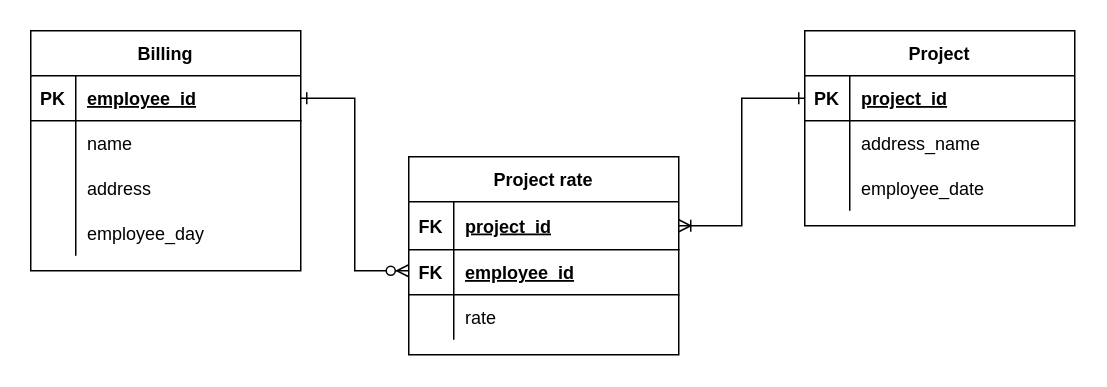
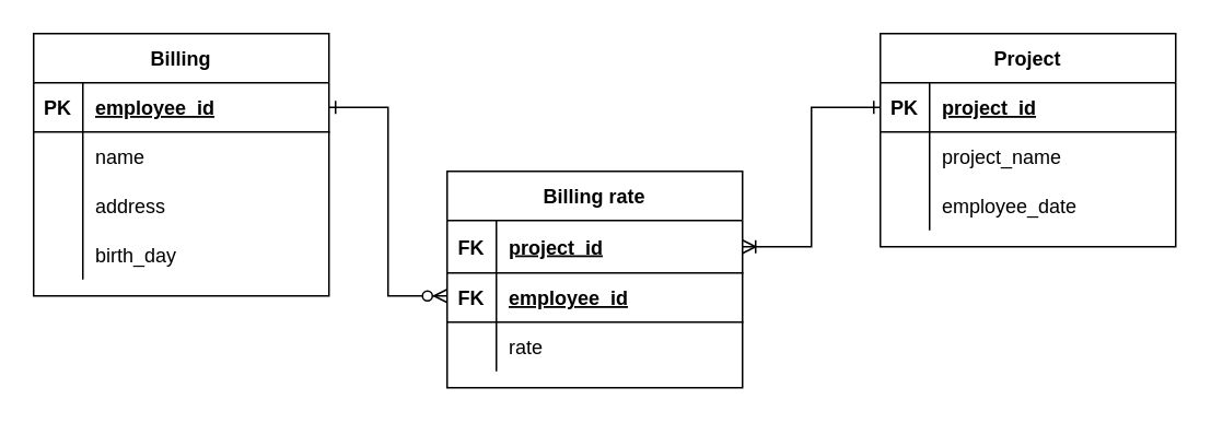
- <mxCell id="21" value="address_name" style="shape=partialRectangle;connectable=0;fillColor=none;top=0;left=0;bottom=0;right=0;align=left;spacingLeft=6;overflow=hidden;" parent="19" vertex="1"><mxGeometry x="30" width="150" height="30" as="geometry"><mxRectangle width="150" height="30" as="alternateBounds" /></mxGeometry></mxCell>
+ <mxCell id="21" value="project_name" style="shape=partialRectangle;connectable=0;fillColor=none;top=0;left=0;bottom=0;right=0;align=left;spacingLeft=6;overflow=hidden;" parent="19" vertex="1"><mxGeometry x="30" width="150" height="30" as="geometry"><mxRectangle width="150" height="30" as="alternateBounds" /></mxGeometry></mxCell>
- <mxCell id="25" value="Project rate" style="shape=table;startSize=30;container=1;collapsible=1;childLayout=tableLayout;fixedRows=1;rowLines=0;fontStyle=1;align=center;resizeLast=1;" parent="1" vertex="1"><mxGeometry x="272" y="104" width="180" height="132" as="geometry" /></mxCell>
+ <mxCell id="25" value="Billing rate" style="shape=table;startSize=30;container=1;collapsible=1;childLayout=tableLayout;fixedRows=1;rowLines=0;fontStyle=1;align=center;resizeLast=1;" parent="1" vertex="1"><mxGeometry x="272" y="104" width="180" height="132" as="geometry" /></mxCell>
- <mxCell id="14" value="employee_day" style="shape=partialRectangle;connectable=0;fillColor=none;top=0;left=0;bottom=0;right=0;align=left;spacingLeft=6;overflow=hidden;" parent="12" vertex="1"><mxGeometry x="30" width="150" height="30" as="geometry"><mxRectangle width="150" height="30" as="alternateBounds" /></mxGeometry></mxCell>
+ <mxCell id="14" value="birth_day" style="shape=partialRectangle;connectable=0;fillColor=none;top=0;left=0;bottom=0;right=0;align=left;spacingLeft=6;overflow=hidden;" parent="12" vertex="1"><mxGeometry x="30" width="150" height="30" as="geometry"><mxRectangle width="150" height="30" as="alternateBounds" /></mxGeometry></mxCell>
